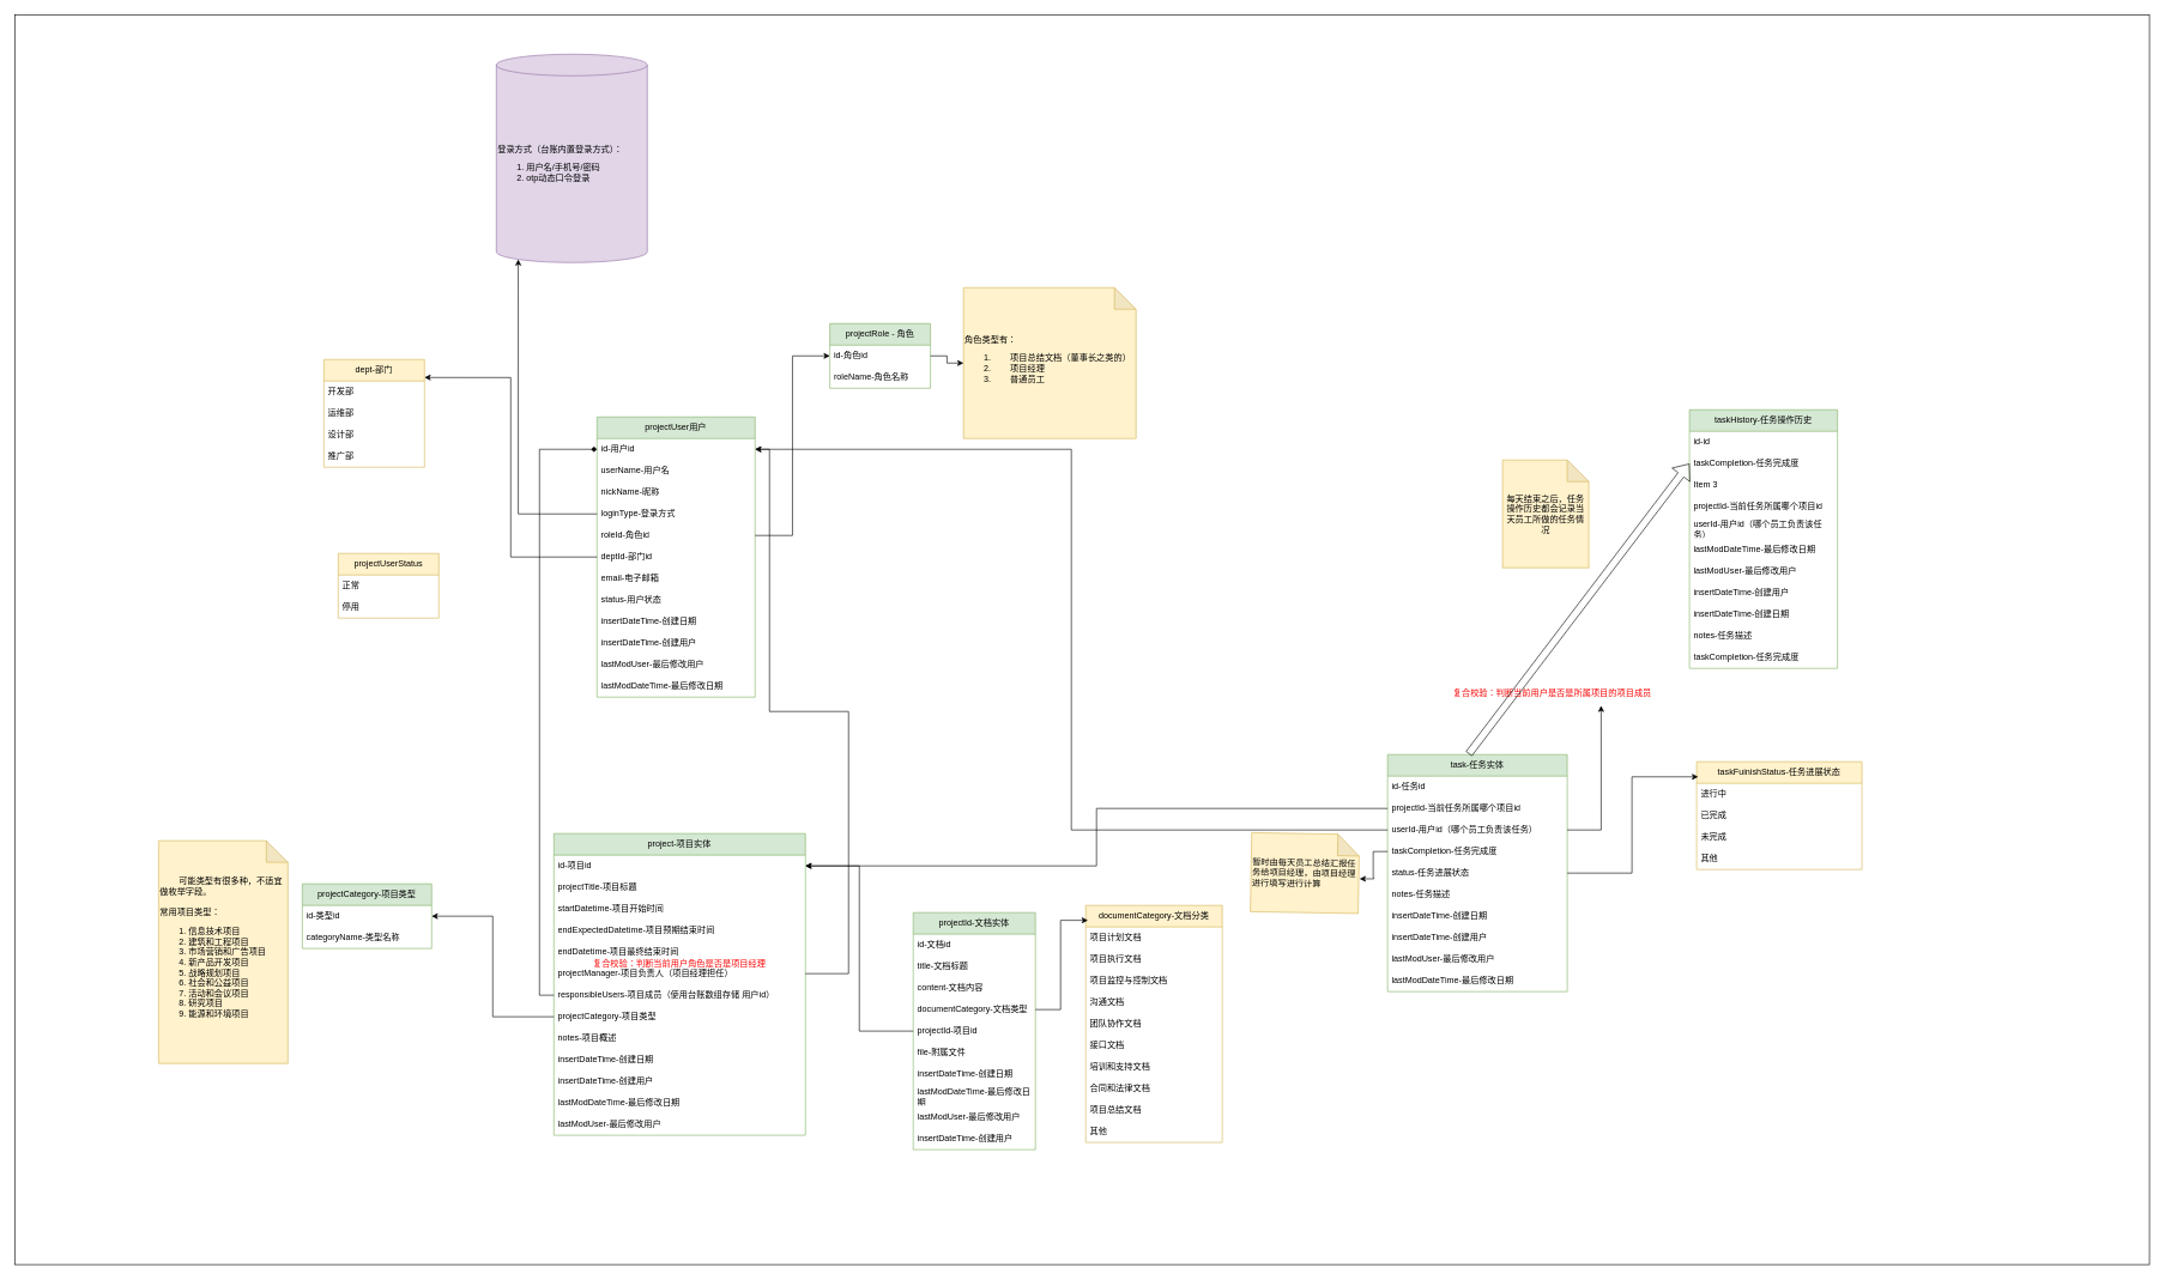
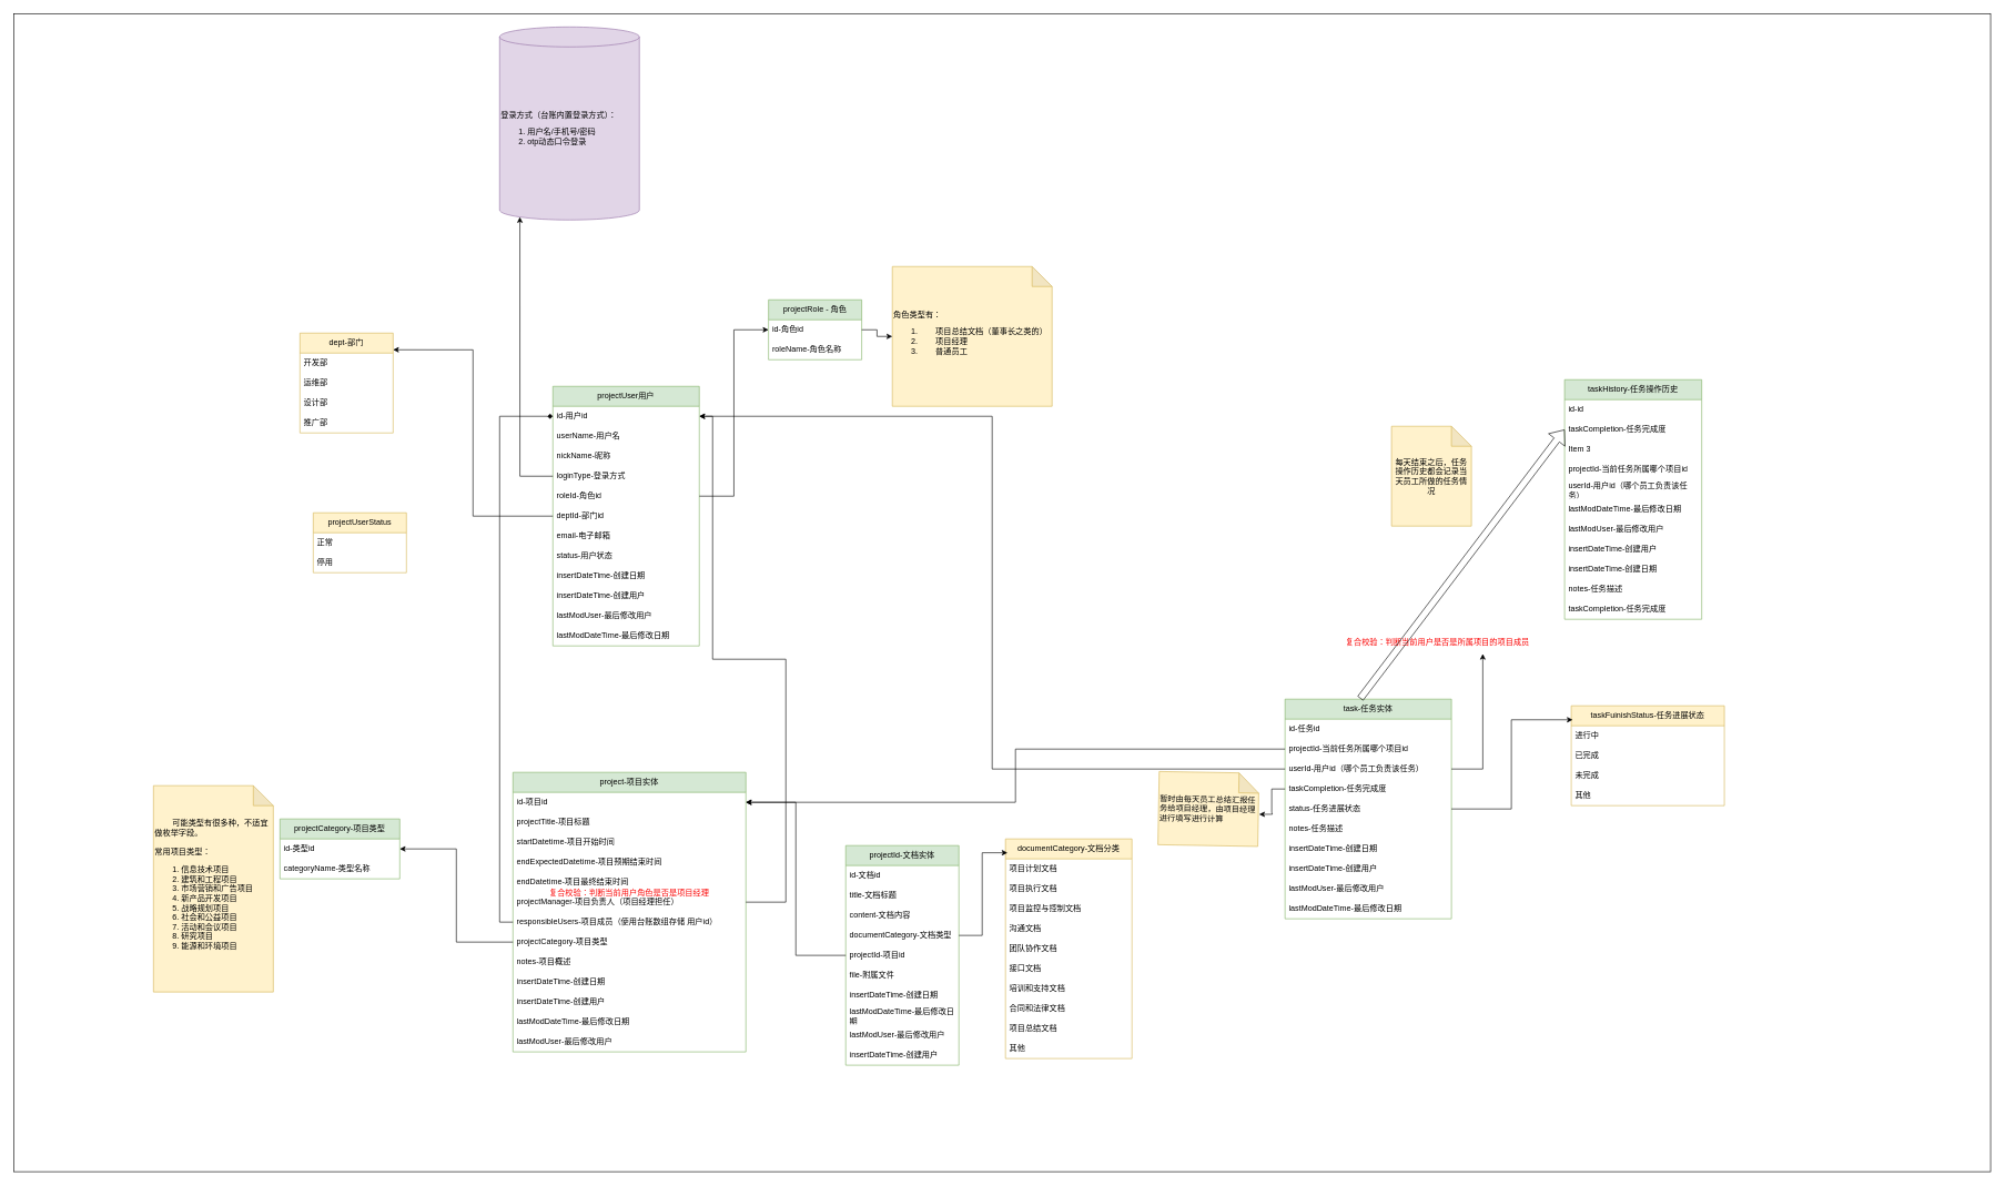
- <mxCell id="100" value="登录方式（台账内置登录方式）：&lt;br&gt;&lt;ol&gt;&lt;li&gt;用户名/手机号/密码&lt;/li&gt;&lt;li&gt;otp动态口令登录&lt;/li&gt;&lt;/ol&gt;" style="shape=cylinder3;whiteSpace=wrap;html=1;boundedLbl=1;backgroundOutline=1;size=15;fillColor=#e1d5e7;strokeColor=#9673a6;align=left;" vertex="1" parent="1"><mxGeometry x="690" y="75" width="210" height="290" as="geometry" /></mxCell>
+ <mxCell id="100" value="登录方式（台账内置登录方式）：&lt;br&gt;&lt;ol&gt;&lt;li&gt;用户名/手机号/密码&lt;/li&gt;&lt;li&gt;otp动态口令登录&lt;/li&gt;&lt;/ol&gt;" style="shape=cylinder3;whiteSpace=wrap;html=1;boundedLbl=1;backgroundOutline=1;size=15;fillColor=#e1d5e7;strokeColor=#9673a6;align=left;" vertex="1" parent="1"><mxGeometry x="750" y="40" width="210" height="290" as="geometry" /></mxCell>
- <mxCell id="46" value="&lt;span style=&quot;white-space: pre;&quot;&gt;&#09;&lt;/span&gt;可能类型有很多种，不适宜做枚举字段。&lt;br&gt;&lt;br&gt;常用项目类型：&lt;br&gt;&lt;blockquote style=&quot;margin: 0 0 0 40px; border: none; padding: 0px;&quot;&gt;&lt;/blockquote&gt;&lt;ol&gt;&lt;li&gt;&lt;span style=&quot;background-color: initial;&quot;&gt;信息技术项目&lt;/span&gt;&lt;/li&gt;&lt;li&gt;&lt;span style=&quot;background-color: initial;&quot;&gt;建筑和工程项目&lt;/span&gt;&lt;/li&gt;&lt;li&gt;&lt;span style=&quot;background-color: initial;&quot;&gt;市场营销和广告项目&lt;/span&gt;&lt;/li&gt;&lt;li&gt;&lt;span style=&quot;background-color: initial;&quot;&gt;新产品开发项目&lt;/span&gt;&lt;/li&gt;&lt;li&gt;&lt;span style=&quot;background-color: initial;&quot;&gt;战略规划项目&lt;/span&gt;&lt;/li&gt;&lt;li&gt;&lt;span style=&quot;background-color: initial;&quot;&gt;社会和公益项目&lt;/span&gt;&lt;/li&gt;&lt;li&gt;&lt;span style=&quot;background-color: initial;&quot;&gt;活动和会议项目&lt;/span&gt;&lt;/li&gt;&lt;li&gt;&lt;span style=&quot;background-color: initial;&quot;&gt;研究项目&lt;/span&gt;&lt;/li&gt;&lt;li&gt;&lt;span style=&quot;background-color: initial;&quot;&gt;能源和环境项目&lt;/span&gt;&lt;/li&gt;&lt;/ol&gt;&lt;blockquote style=&quot;margin: 0 0 0 40px; border: none; padding: 0px;&quot;&gt;&lt;/blockquote&gt;&lt;blockquote style=&quot;margin: 0 0 0 40px; border: none; padding: 0px;&quot;&gt;&lt;/blockquote&gt;&lt;blockquote style=&quot;margin: 0 0 0 40px; border: none; padding: 0px;&quot;&gt;&lt;/blockquote&gt;&lt;blockquote style=&quot;margin: 0 0 0 40px; border: none; padding: 0px;&quot;&gt;&lt;/blockquote&gt;&lt;blockquote style=&quot;margin: 0 0 0 40px; border: none; padding: 0px;&quot;&gt;&lt;/blockquote&gt;&lt;blockquote style=&quot;margin: 0 0 0 40px; border: none; padding: 0px;&quot;&gt;&lt;/blockquote&gt;&lt;blockquote style=&quot;margin: 0 0 0 40px; border: none; padding: 0px;&quot;&gt;&lt;/blockquote&gt;" style="shape=note;whiteSpace=wrap;html=1;backgroundOutline=1;darkOpacity=0.05;fillColor=#fff2cc;strokeColor=#d6b656;align=left;" vertex="1" parent="1"><mxGeometry x="220" y="1170" width="180" height="310" as="geometry" /></mxCell>
+ <mxCell id="46" value="&lt;span style=&quot;white-space: pre;&quot;&gt;&#09;&lt;/span&gt;可能类型有很多种，不适宜做枚举字段。&lt;br&gt;&lt;br&gt;常用项目类型：&lt;br&gt;&lt;blockquote style=&quot;margin: 0 0 0 40px; border: none; padding: 0px;&quot;&gt;&lt;/blockquote&gt;&lt;ol&gt;&lt;li&gt;&lt;span style=&quot;background-color: initial;&quot;&gt;信息技术项目&lt;/span&gt;&lt;/li&gt;&lt;li&gt;&lt;span style=&quot;background-color: initial;&quot;&gt;建筑和工程项目&lt;/span&gt;&lt;/li&gt;&lt;li&gt;&lt;span style=&quot;background-color: initial;&quot;&gt;市场营销和广告项目&lt;/span&gt;&lt;/li&gt;&lt;li&gt;&lt;span style=&quot;background-color: initial;&quot;&gt;新产品开发项目&lt;/span&gt;&lt;/li&gt;&lt;li&gt;&lt;span style=&quot;background-color: initial;&quot;&gt;战略规划项目&lt;/span&gt;&lt;/li&gt;&lt;li&gt;&lt;span style=&quot;background-color: initial;&quot;&gt;社会和公益项目&lt;/span&gt;&lt;/li&gt;&lt;li&gt;&lt;span style=&quot;background-color: initial;&quot;&gt;活动和会议项目&lt;/span&gt;&lt;/li&gt;&lt;li&gt;&lt;span style=&quot;background-color: initial;&quot;&gt;研究项目&lt;/span&gt;&lt;/li&gt;&lt;li&gt;&lt;span style=&quot;background-color: initial;&quot;&gt;能源和环境项目&lt;/span&gt;&lt;/li&gt;&lt;/ol&gt;&lt;blockquote style=&quot;margin: 0 0 0 40px; border: none; padding: 0px;&quot;&gt;&lt;/blockquote&gt;&lt;blockquote style=&quot;margin: 0 0 0 40px; border: none; padding: 0px;&quot;&gt;&lt;/blockquote&gt;&lt;blockquote style=&quot;margin: 0 0 0 40px; border: none; padding: 0px;&quot;&gt;&lt;/blockquote&gt;&lt;blockquote style=&quot;margin: 0 0 0 40px; border: none; padding: 0px;&quot;&gt;&lt;/blockquote&gt;&lt;blockquote style=&quot;margin: 0 0 0 40px; border: none; padding: 0px;&quot;&gt;&lt;/blockquote&gt;&lt;blockquote style=&quot;margin: 0 0 0 40px; border: none; padding: 0px;&quot;&gt;&lt;/blockquote&gt;&lt;blockquote style=&quot;margin: 0 0 0 40px; border: none; padding: 0px;&quot;&gt;&lt;/blockquote&gt;" style="shape=note;whiteSpace=wrap;html=1;backgroundOutline=1;darkOpacity=0.05;fillColor=#fff2cc;strokeColor=#d6b656;align=left;" vertex="1" parent="1"><mxGeometry x="230" y="1180" width="180" height="310" as="geometry" /></mxCell>
